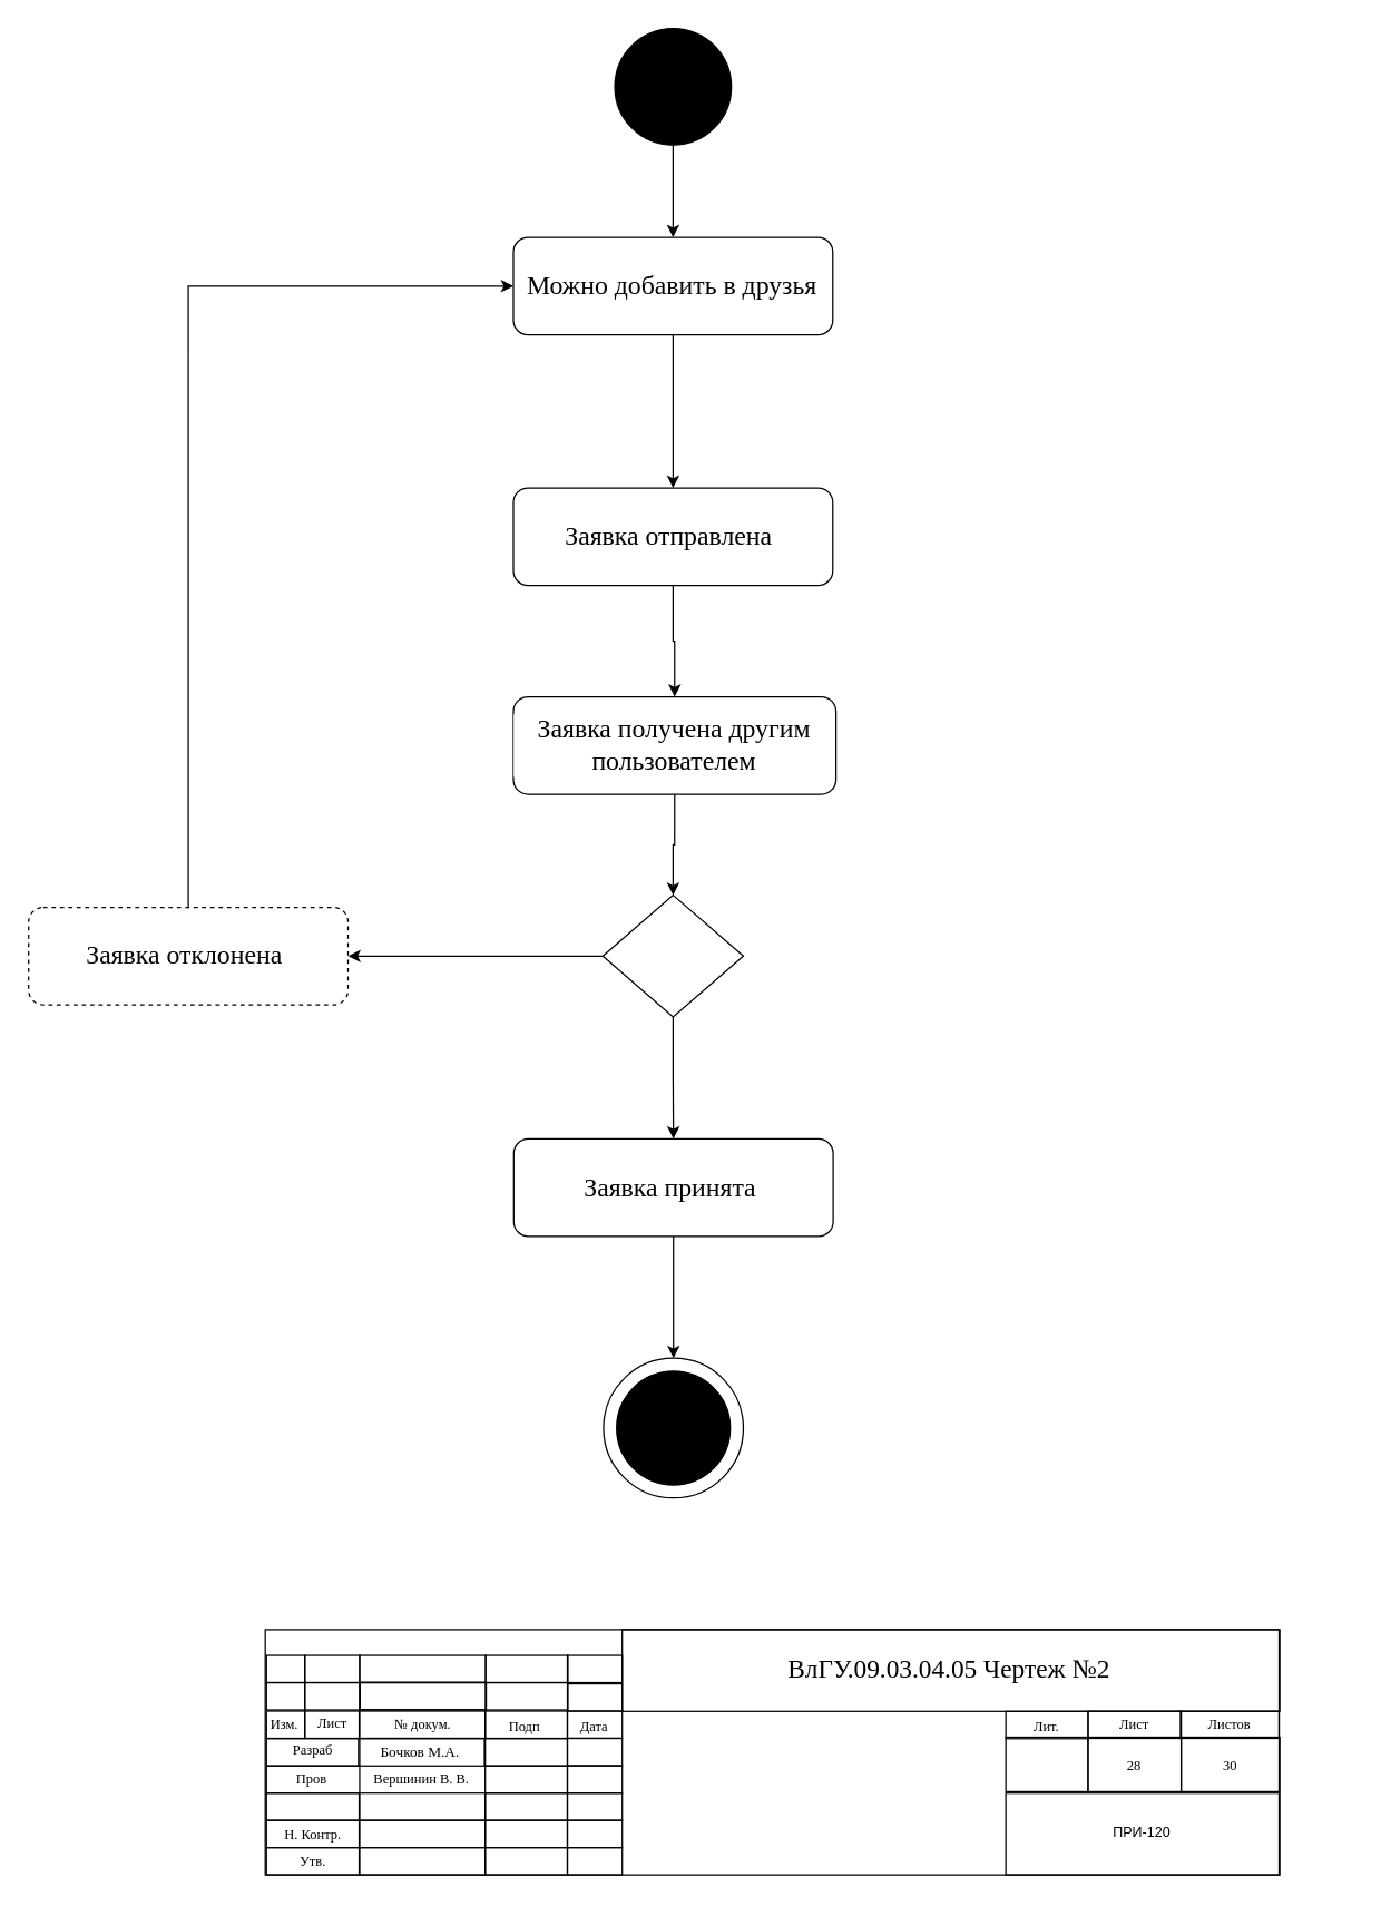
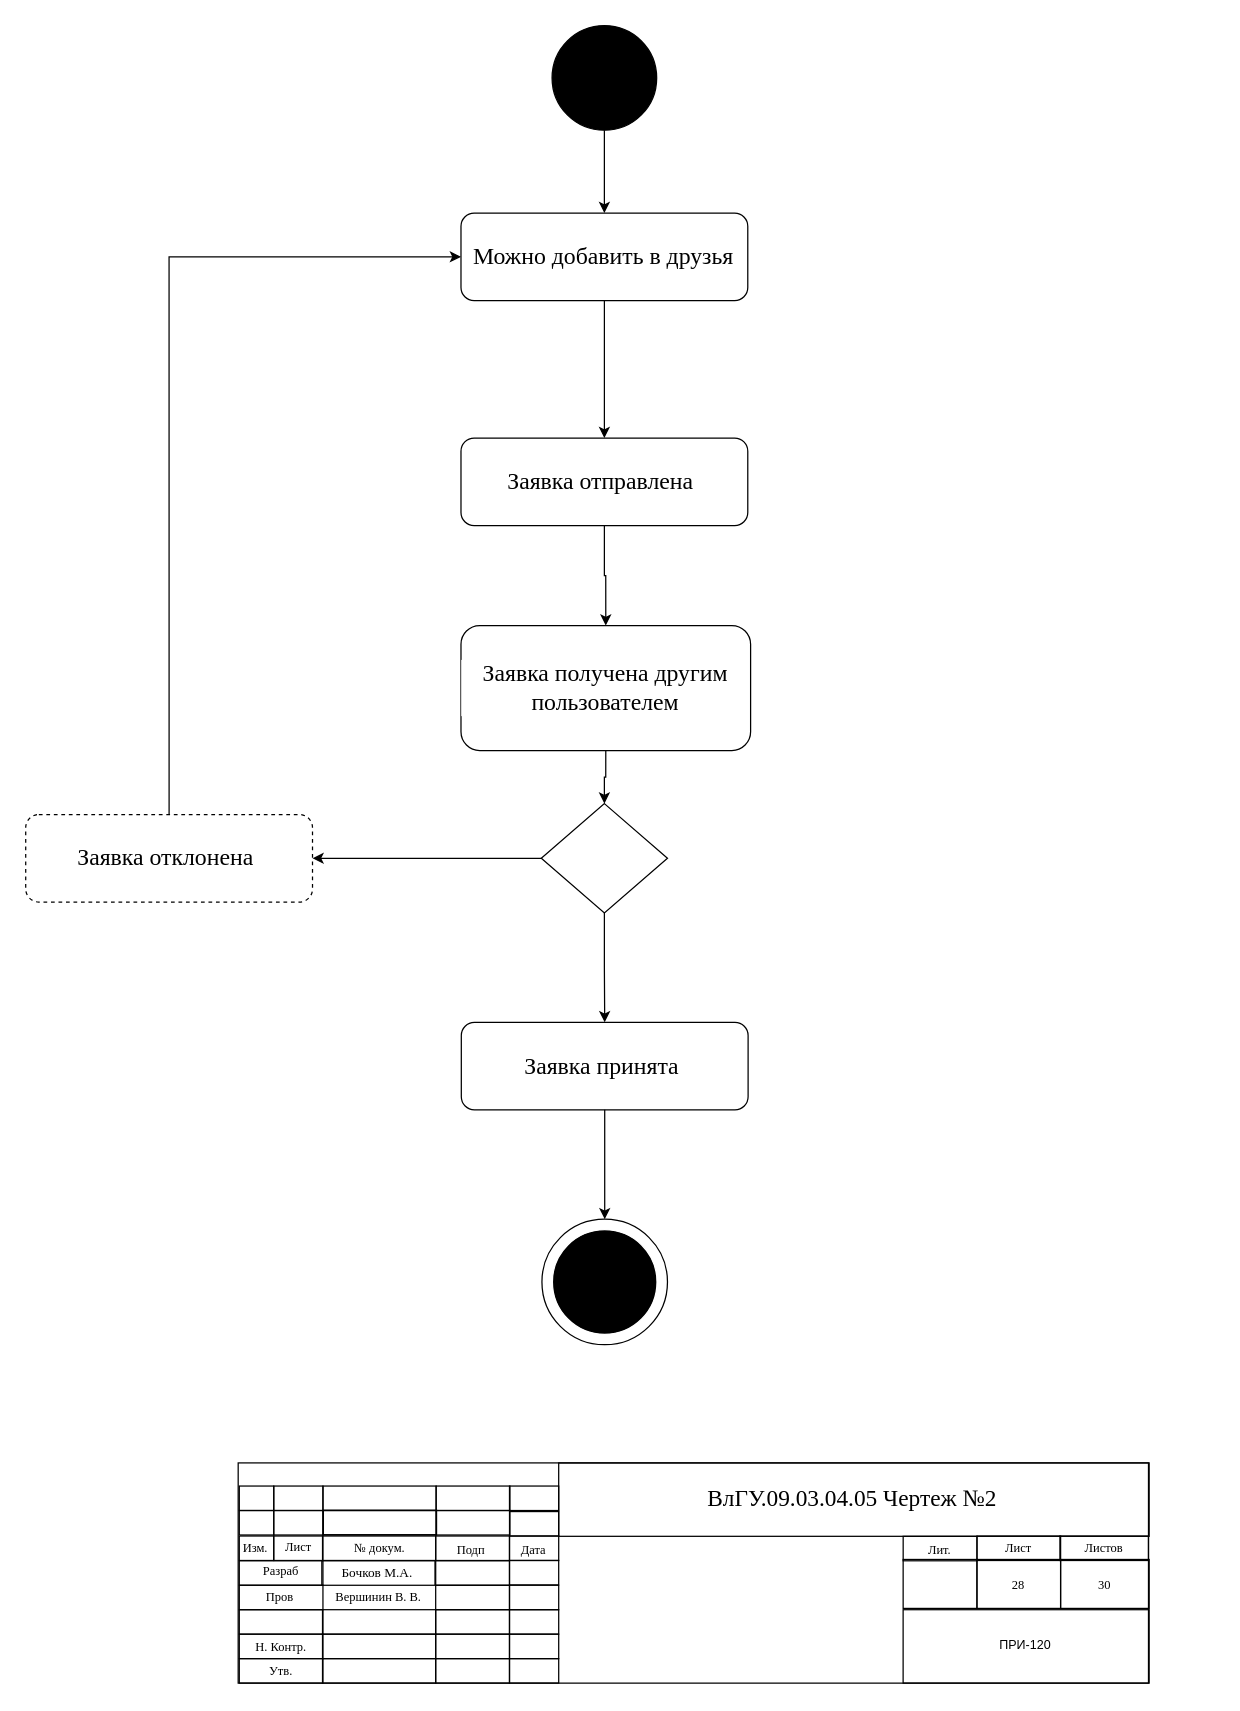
- <mxCell id="8" value="&lt;span style=&quot;font-size: 19px;&quot;&gt;&lt;font face=&quot;Times New Roman&quot; style=&quot;font-size: 19px;&quot;&gt;Заявка получена другим пользователем&lt;/font&gt;&lt;/span&gt;" style="rounded=1;whiteSpace=wrap;html=1;labelBackgroundColor=#FFFFFF;strokeColor=#000000;fillColor=default;gradientColor=none;strokeWidth=1;fontSize=19;" parent="2" vertex="1"><mxGeometry x="348.27" y="470" width="231.73" height="70" as="geometry" /></mxCell>
+ <mxCell id="8" value="&lt;span style=&quot;font-size: 19px;&quot;&gt;&lt;font face=&quot;Times New Roman&quot; style=&quot;font-size: 19px;&quot;&gt;Заявка получена другим пользователем&lt;/font&gt;&lt;/span&gt;" style="rounded=1;whiteSpace=wrap;html=1;labelBackgroundColor=#FFFFFF;strokeColor=#000000;fillColor=default;gradientColor=none;strokeWidth=1;fontSize=19;" parent="2" vertex="1"><mxGeometry x="348.27" y="470" width="231.73" height="100" as="geometry" /></mxCell>
